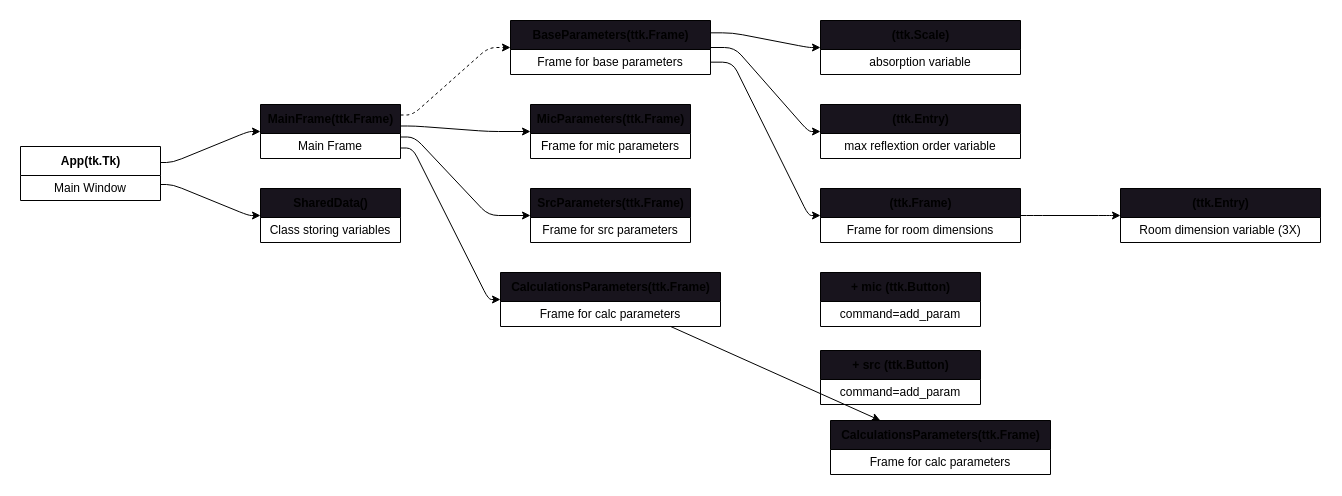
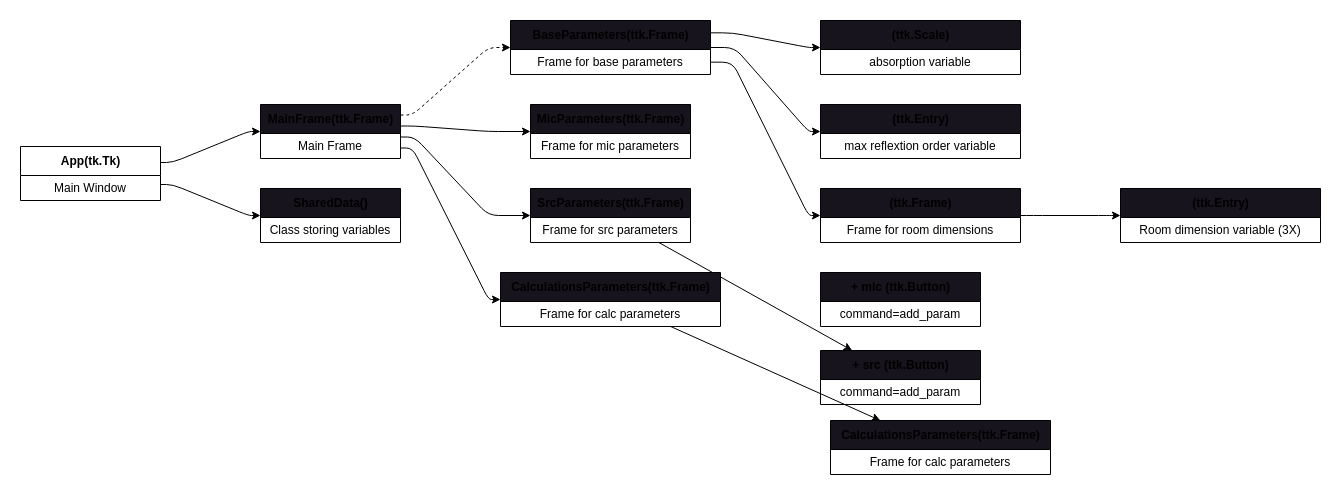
+ <mxCell id="19" value="" style="edgeStyle=none;html=1;" edge="1" parent="1" source="20" target="38"><mxGeometry relative="1" as="geometry" /></mxCell>
